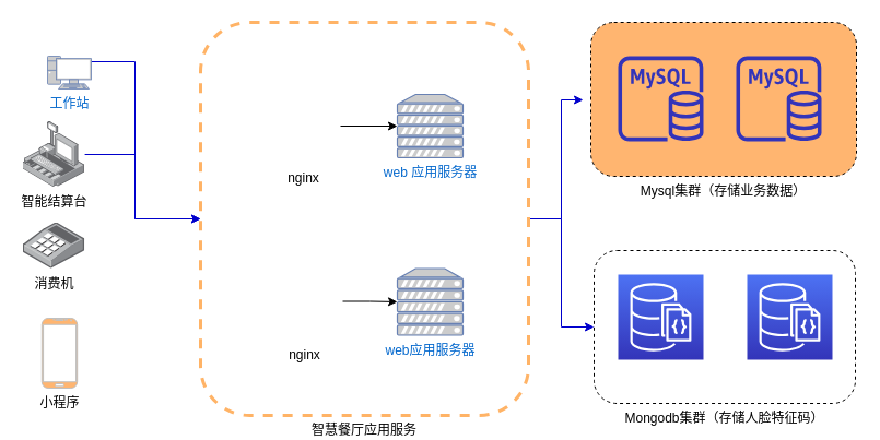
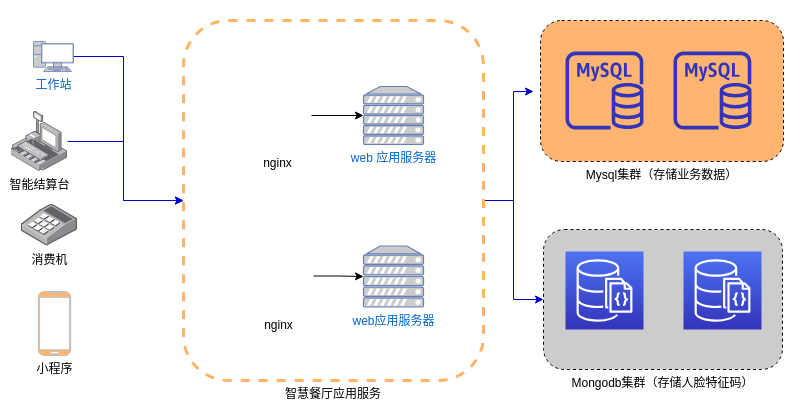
- <mxCell id="8" value="工作站" style="fontColor=#0066CC;verticalAlign=top;verticalLabelPosition=bottom;labelPosition=center;align=center;html=1;outlineConnect=0;fillColor=#CCCCCC;strokeColor=#6881B3;gradientColor=none;gradientDirection=north;strokeWidth=2;shape=mxgraph.networks.pc;" vertex="1" parent="1"><mxGeometry x="43" y="51" width="40" height="30" as="geometry" /></mxCell>
+ <mxCell id="8" value="工作站" style="fontColor=#0066CC;verticalAlign=top;verticalLabelPosition=bottom;labelPosition=center;align=center;html=1;outlineConnect=0;fillColor=#CCCCCC;strokeColor=#6881B3;gradientColor=none;gradientDirection=north;strokeWidth=2;shape=mxgraph.networks.pc;" vertex="1" parent="1"><mxGeometry x="33" y="41" width="40" height="30" as="geometry" /></mxCell>
- <mxCell id="20" value="智能结算台" style="points=[];aspect=fixed;html=1;align=center;shadow=0;dashed=0;image;image=img/lib/allied_telesis/security/POS.svg;strokeColor=#FFB366;strokeWidth=3;fillColor=#FFB570;gradientColor=none;" vertex="1" parent="1"><mxGeometry x="20.59" y="111" width="56.51" height="60" as="geometry" /></mxCell>
+ <mxCell id="20" value="智能结算台" style="points=[];aspect=fixed;html=1;align=center;shadow=0;dashed=0;image;image=img/lib/allied_telesis/security/POS.svg;strokeColor=#FFB366;strokeWidth=3;fillColor=#FFB570;gradientColor=none;" vertex="1" parent="1"><mxGeometry x="10.59" y="111" width="56.51" height="60" as="geometry" /></mxCell>
- <mxCell id="5" value="Mongodb集群（存储人脸特征码）" style="rounded=1;whiteSpace=wrap;html=1;dashed=1;labelPosition=center;verticalLabelPosition=bottom;align=center;verticalAlign=top;" vertex="1" parent="1"><mxGeometry x="543" y="229" width="239" height="140" as="geometry" /></mxCell>
+ <mxCell id="5" value="Mongodb集群（存储人脸特征码）" style="rounded=1;whiteSpace=wrap;html=1;dashed=1;labelPosition=center;verticalLabelPosition=bottom;align=center;verticalAlign=top;fillColor=#cccccc;" vertex="1" parent="1"><mxGeometry x="543" y="229" width="239" height="140" as="geometry" /></mxCell>
